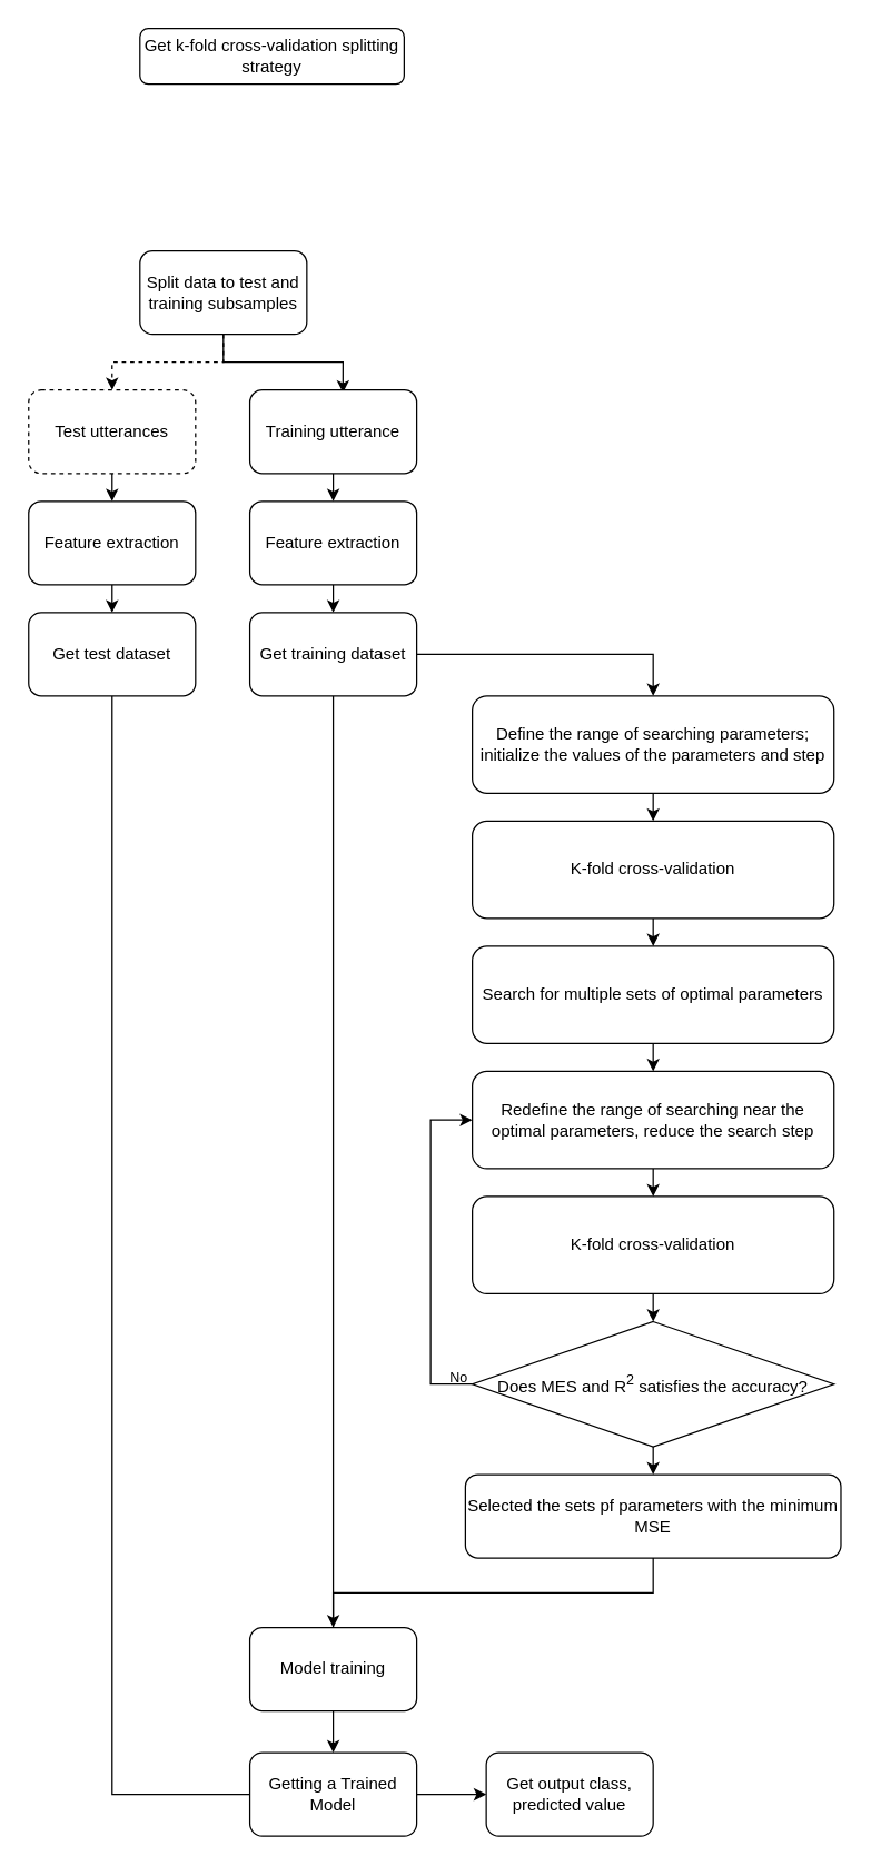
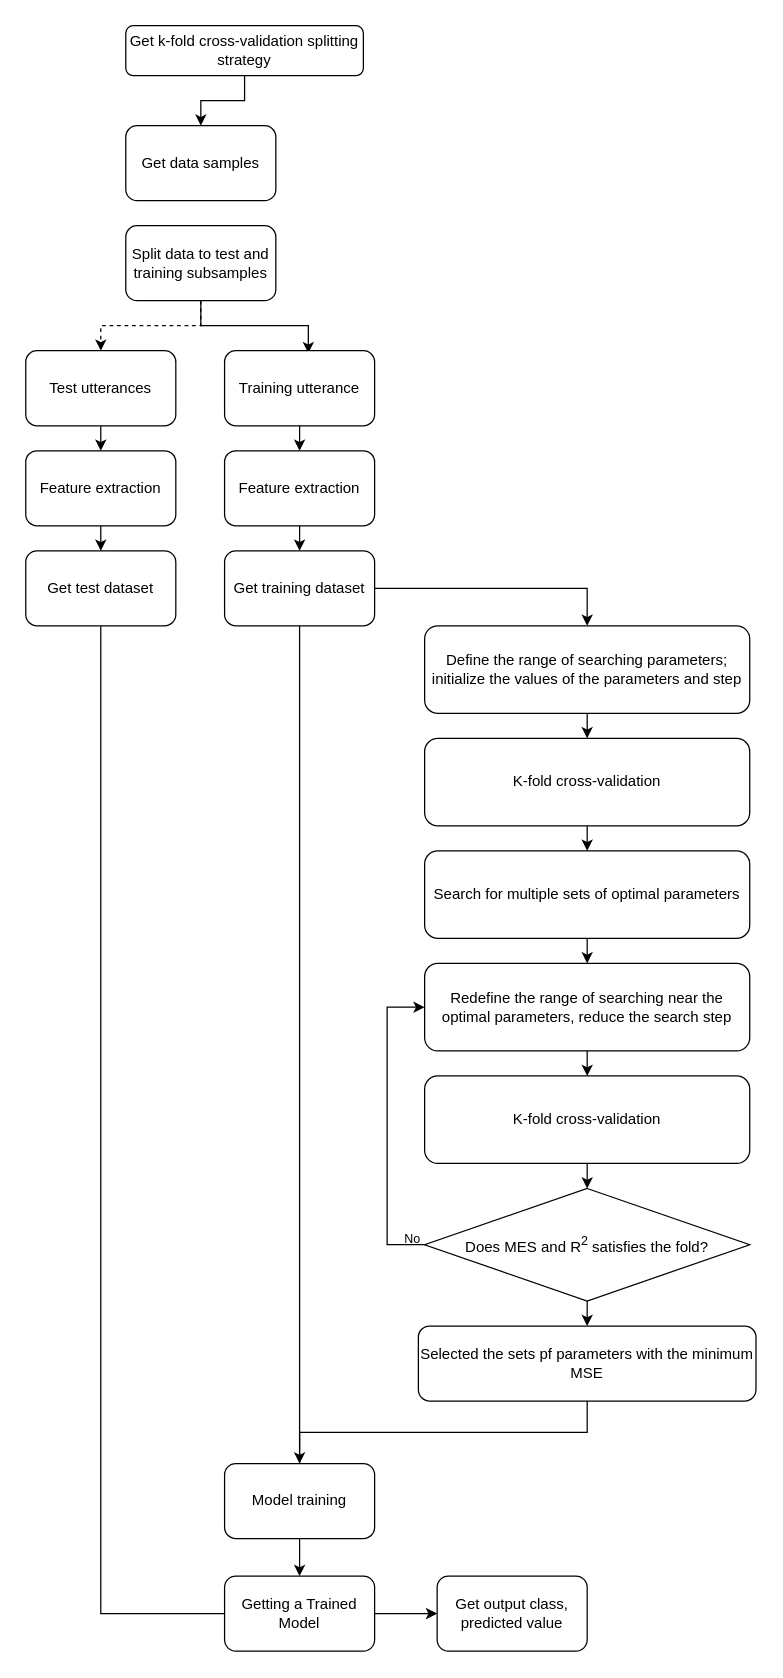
+ <mxCell id="2" style="edgeStyle=orthogonalEdgeStyle;rounded=0;orthogonalLoop=1;jettySize=auto;html=1;exitX=0.5;exitY=1;exitDx=0;exitDy=0;entryX=0.5;entryY=0;entryDx=0;entryDy=0;" parent="1" source="3" target="4" edge="1"><mxGeometry relative="1" as="geometry" /></mxCell>
+ <mxCell id="4" value="Get data samples" style="rounded=1;whiteSpace=wrap;html=1;" parent="1" vertex="1"><mxGeometry x="100" y="100" width="120" height="60" as="geometry" /></mxCell>
- <mxCell id="9" value="Test utterances" style="rounded=1;whiteSpace=wrap;html=1;dashed=1;" parent="1" vertex="1"><mxGeometry x="20" y="280" width="120" height="60" as="geometry" /></mxCell>
+ <mxCell id="9" value="Test utterances" style="rounded=1;whiteSpace=wrap;html=1;" parent="1" vertex="1"><mxGeometry x="20" y="280" width="120" height="60" as="geometry" /></mxCell>
- <mxCell id="31" value="Does MES and R&lt;sup&gt;2&lt;/sup&gt; satisfies the accuracy?&lt;sup&gt;&lt;br style=&quot;&quot;&gt;&lt;/sup&gt;" style="rhombus;whiteSpace=wrap;html=1;align=center;" parent="1" vertex="1"><mxGeometry x="339" y="950" width="260" height="90" as="geometry" /></mxCell>
+ <mxCell id="31" value="Does MES and R&lt;sup&gt;2&lt;/sup&gt; satisfies the fold?&lt;sup&gt;&lt;br style=&quot;&quot;&gt;&lt;/sup&gt;" style="rhombus;whiteSpace=wrap;html=1;align=center;" parent="1" vertex="1"><mxGeometry x="339" y="950" width="260" height="90" as="geometry" /></mxCell>
